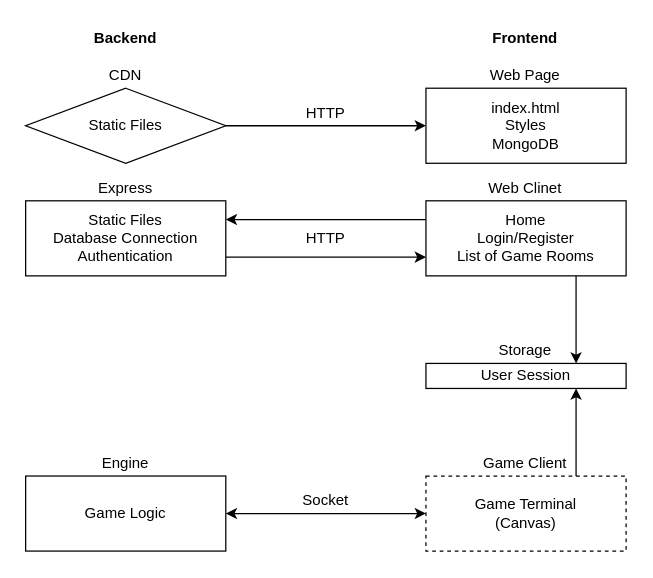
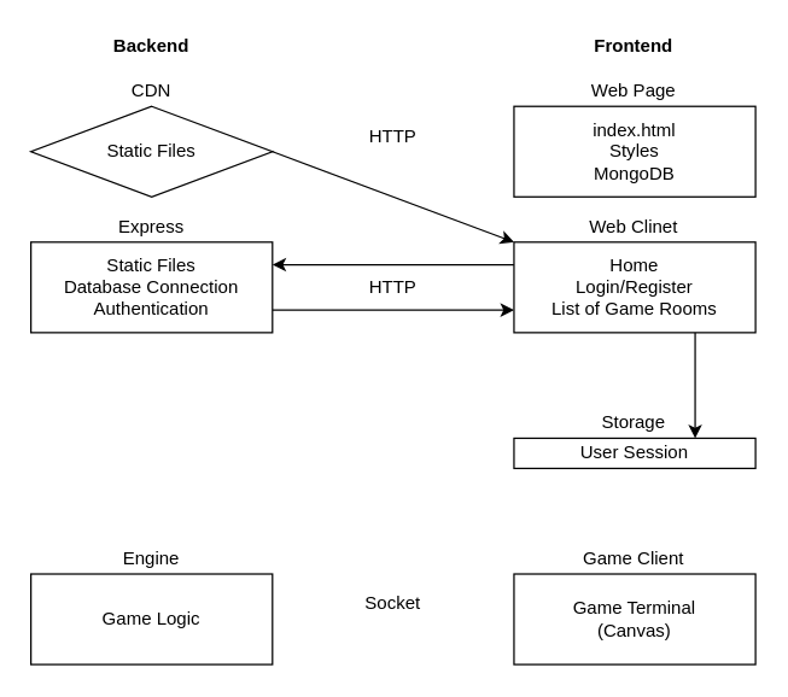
- <mxCell id="7" style="edgeStyle=none;html=1;exitX=1;exitY=0.5;exitDx=0;exitDy=0;entryX=0;entryY=0.5;entryDx=0;entryDy=0;startArrow=none;startFill=0;endArrow=classic;endFill=1;" edge="1" parent="1" source="25" target="16"><mxGeometry relative="1" as="geometry" /></mxCell>
+ <mxCell id="7" style="edgeStyle=none;html=1;exitX=1;exitY=0.5;exitDx=0;exitDy=0;startArrow=none;startFill=0;endArrow=classic;endFill=1;" edge="1" parent="1" source="25" target="11"><mxGeometry relative="1" as="geometry" /></mxCell>
- <mxCell id="14" style="edgeStyle=none;html=1;exitX=0.75;exitY=0;exitDx=0;exitDy=0;entryX=0.75;entryY=1;entryDx=0;entryDy=0;startArrow=none;startFill=0;endArrow=classic;endFill=1;" edge="1" parent="1" source="15" target="18"><mxGeometry relative="1" as="geometry" /></mxCell>
- <mxCell id="3" style="edgeStyle=none;html=1;exitX=0;exitY=0.5;exitDx=0;exitDy=0;entryX=1;entryY=0.5;entryDx=0;entryDy=0;startArrow=classic;startFill=1;" parent="1" source="15" target="23" edge="1"><mxGeometry relative="1" as="geometry" /></mxCell>
- <mxCell id="15" value="Game Terminal&lt;br&gt;(Canvas)" style="rounded=0;whiteSpace=wrap;html=1;dashed=1;" parent="1" vertex="1"><mxGeometry x="340" y="380" width="160" height="60" as="geometry" /></mxCell>
+ <mxCell id="15" value="Game Terminal&lt;br&gt;(Canvas)" style="rounded=0;whiteSpace=wrap;html=1;" parent="1" vertex="1"><mxGeometry x="340" y="380" width="160" height="60" as="geometry" /></mxCell>
